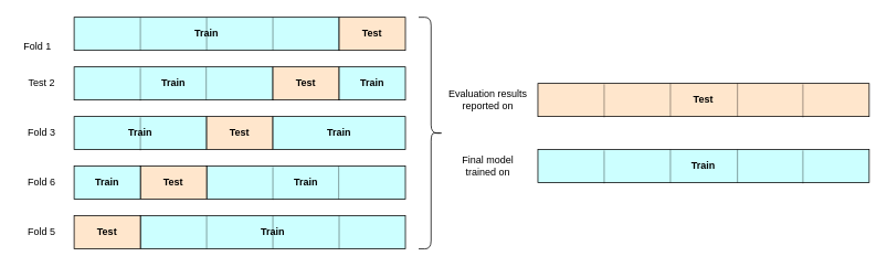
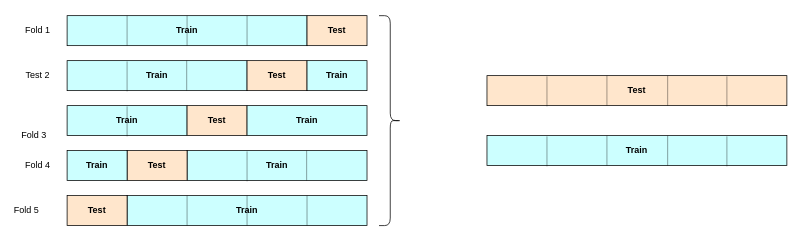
- <mxCell id="37" value="Fold 1" style="text;html=1;strokeColor=none;fillColor=none;align=center;verticalAlign=middle;whiteSpace=wrap;rounded=0;" vertex="1" parent="1"><mxGeometry x="15" y="40" width="60" height="30" as="geometry" /></mxCell>
+ <mxCell id="37" value="Fold 1" style="text;html=1;strokeColor=none;fillColor=none;align=center;verticalAlign=middle;whiteSpace=wrap;rounded=0;" vertex="1" parent="1"><mxGeometry x="20" y="25" width="60" height="30" as="geometry" /></mxCell>
- <mxCell id="42" value="Evaluation results reported on" style="text;html=1;strokeColor=none;fillColor=none;align=center;verticalAlign=middle;whiteSpace=wrap;rounded=0;" vertex="1" parent="1"><mxGeometry x="539" y="105" width="100" height="30" as="geometry" /></mxCell>
- <mxCell id="39" value="Fold 3" style="text;html=1;strokeColor=none;fillColor=none;align=center;verticalAlign=middle;whiteSpace=wrap;rounded=0;" vertex="1" parent="1"><mxGeometry x="20" y="145" width="60" height="30" as="geometry" /></mxCell>
+ <mxCell id="39" value="Fold 3" style="text;html=1;strokeColor=none;fillColor=none;align=center;verticalAlign=middle;whiteSpace=wrap;rounded=0;" vertex="1" parent="1"><mxGeometry x="15" y="165" width="60" height="30" as="geometry" /></mxCell>
- <mxCell id="43" value="Final model trained on" style="text;html=1;strokeColor=none;fillColor=none;align=center;verticalAlign=middle;whiteSpace=wrap;rounded=0;" vertex="1" parent="1"><mxGeometry x="539" y="185" width="100" height="30" as="geometry" /></mxCell>
- <mxCell id="40" value="Fold 6" style="text;html=1;strokeColor=none;fillColor=none;align=center;verticalAlign=middle;whiteSpace=wrap;rounded=0;" vertex="1" parent="1"><mxGeometry x="20" y="205" width="60" height="30" as="geometry" /></mxCell>
+ <mxCell id="40" value="Fold 4" style="text;html=1;strokeColor=none;fillColor=none;align=center;verticalAlign=middle;whiteSpace=wrap;rounded=0;" vertex="1" parent="1"><mxGeometry x="20" y="205" width="60" height="30" as="geometry" /></mxCell>
- <mxCell id="41" value="Fold 5" style="text;html=1;strokeColor=none;fillColor=none;align=center;verticalAlign=middle;whiteSpace=wrap;rounded=0;" vertex="1" parent="1"><mxGeometry x="20" y="265" width="60" height="30" as="geometry" /></mxCell>
+ <mxCell id="41" value="Fold 5" style="text;html=1;strokeColor=none;fillColor=none;align=center;verticalAlign=middle;whiteSpace=wrap;rounded=0;" vertex="1" parent="1"><mxGeometry x="5" y="265" width="60" height="30" as="geometry" /></mxCell>
